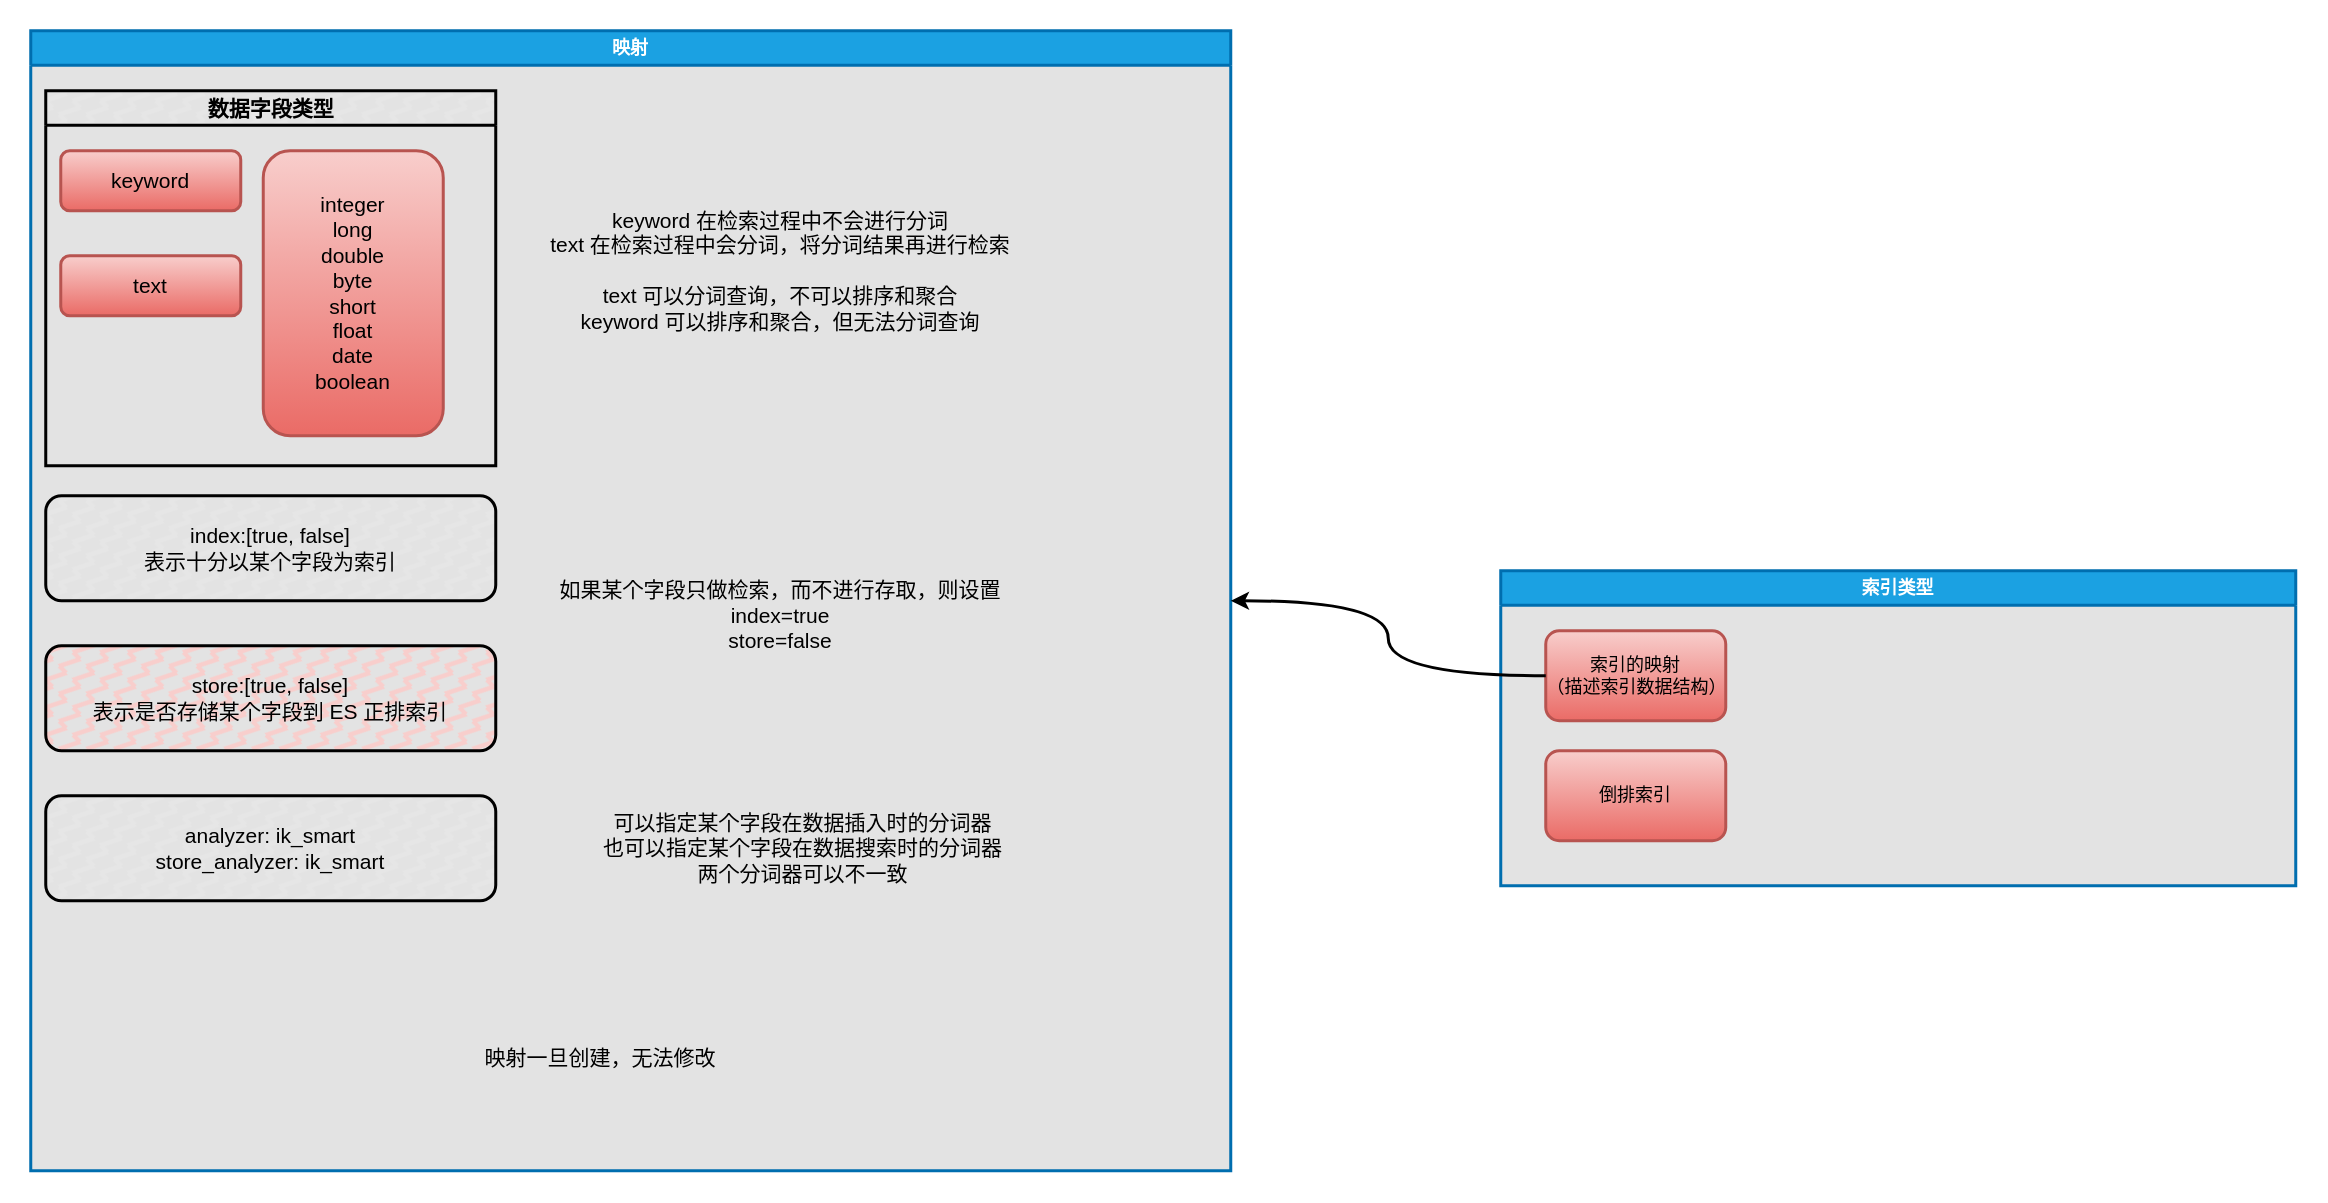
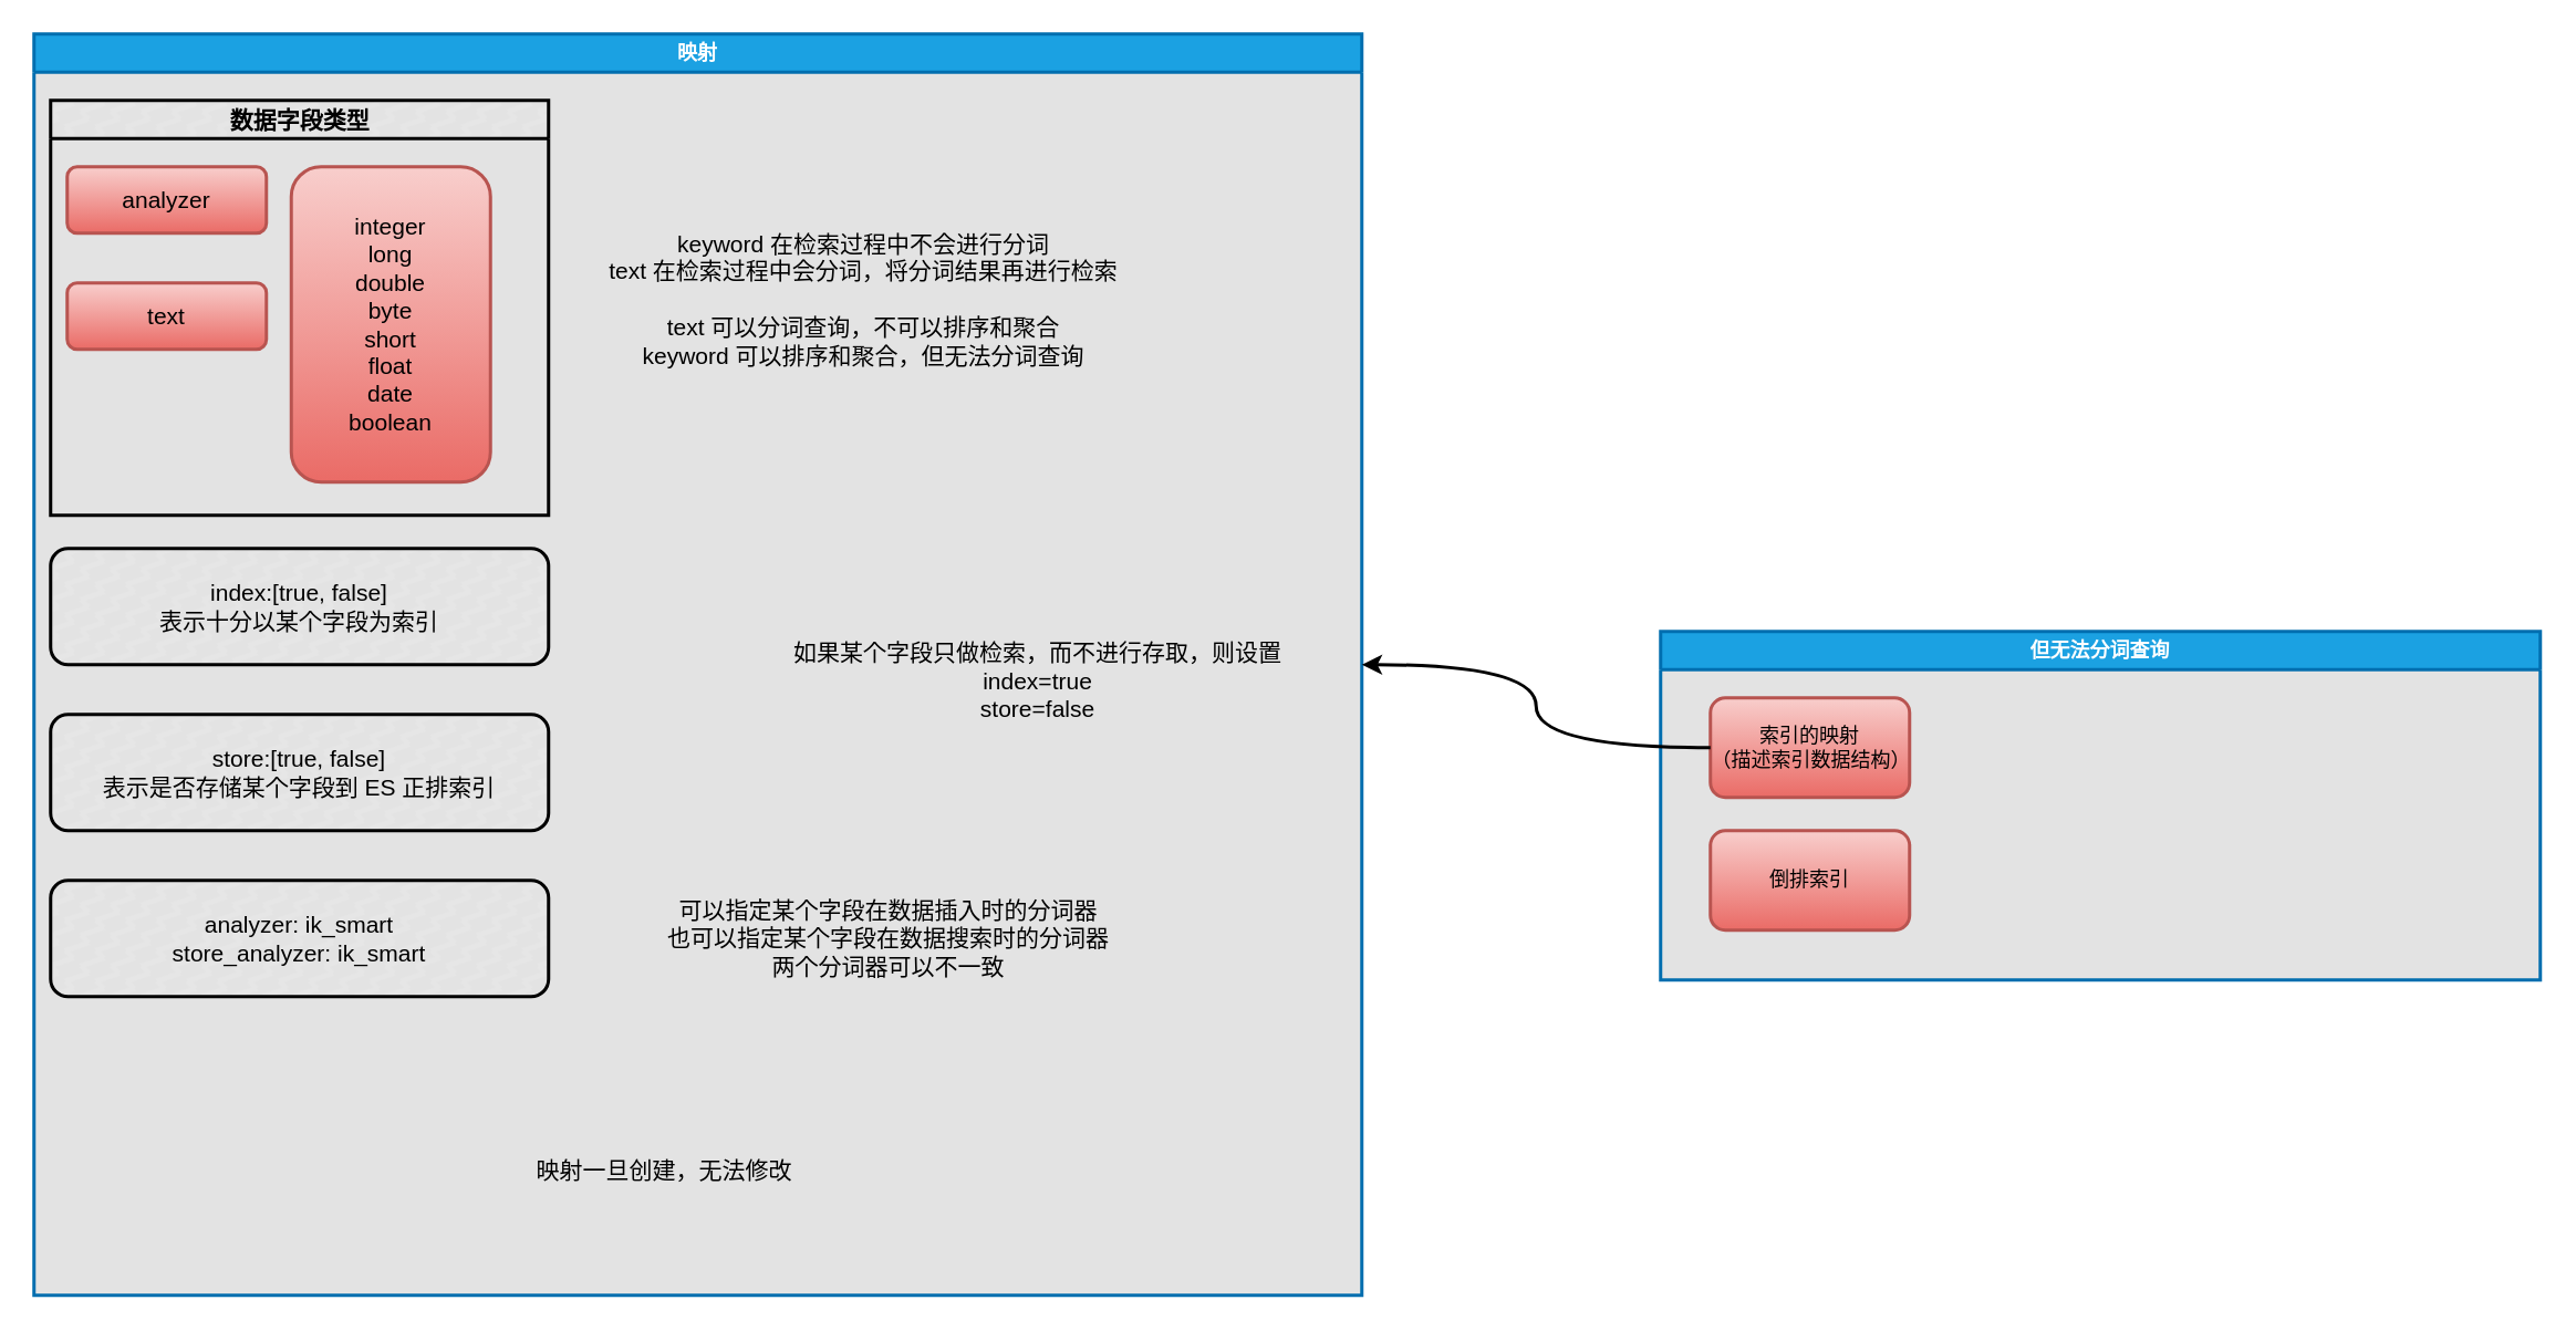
- <mxCell id="12" value="keyword" style="rounded=1;whiteSpace=wrap;html=1;strokeWidth=2;fillColor=#f8cecc;gradientColor=#ea6b66;strokeColor=#b85450;fontSize=14;" parent="10" vertex="1"><mxGeometry x="10" y="40" width="120" height="40" as="geometry" /></mxCell>
+ <mxCell id="12" value="analyzer" style="rounded=1;whiteSpace=wrap;html=1;strokeWidth=2;fillColor=#f8cecc;gradientColor=#ea6b66;strokeColor=#b85450;fontSize=14;" parent="10" vertex="1"><mxGeometry x="10" y="40" width="120" height="40" as="geometry" /></mxCell>
- <mxCell id="2" value="索引类型" style="swimlane;whiteSpace=wrap;html=1;strokeWidth=2;fillColor=#1ba1e2;fontColor=#ffffff;strokeColor=#006EAF;swimlaneFillColor=#E3E3E3;" parent="1" vertex="1"><mxGeometry x="1000" y="380" width="530" height="210" as="geometry" /></mxCell>
+ <mxCell id="2" value="但无法分词查询" style="swimlane;whiteSpace=wrap;html=1;strokeWidth=2;fillColor=#1ba1e2;fontColor=#ffffff;strokeColor=#006EAF;swimlaneFillColor=#E3E3E3;" parent="1" vertex="1"><mxGeometry x="1000" y="380" width="530" height="210" as="geometry" /></mxCell>
- <mxCell id="9" value="如果某个字段只做检索，而不进行存取，则设置&lt;br style=&quot;border-color: var(--border-color);&quot;&gt;index=true&lt;br style=&quot;border-color: var(--border-color);&quot;&gt;store=false" style="text;html=1;strokeColor=none;fillColor=none;align=center;verticalAlign=middle;whiteSpace=wrap;rounded=0;fontSize=14;fontFamily=Helvetica;" parent="5" vertex="1"><mxGeometry x="340" y="340" width="320" height="100" as="geometry" /></mxCell>
+ <mxCell id="9" value="如果某个字段只做检索，而不进行存取，则设置&lt;br style=&quot;border-color: var(--border-color);&quot;&gt;index=true&lt;br style=&quot;border-color: var(--border-color);&quot;&gt;store=false" style="text;html=1;strokeColor=none;fillColor=none;align=center;verticalAlign=middle;whiteSpace=wrap;rounded=0;fontSize=14;fontFamily=Helvetica;" parent="5" vertex="1"><mxGeometry x="445" y="340" width="320" height="100" as="geometry" /></mxCell>
- <mxCell id="7" value="store:[true, false]&lt;br&gt;表示是否存储某个字段到 ES 正排索引" style="rounded=1;sketch=0;hachureGap=4;jiggle=2;fillStyle=zigzag-line;curveFitting=1;strokeWidth=2;fontFamily=Helvetica;fontSize=14;fillColor=#f8cecc;labelBackgroundColor=none;labelBorderColor=none;whiteSpace=wrap;html=1;" parent="5" vertex="1"><mxGeometry x="10" y="410" width="300" height="70" as="geometry" /></mxCell>
+ <mxCell id="7" value="store:[true, false]&lt;br&gt;表示是否存储某个字段到 ES 正排索引" style="rounded=1;sketch=0;hachureGap=4;jiggle=2;fillStyle=zigzag-line;curveFitting=1;strokeWidth=2;fontFamily=Helvetica;fontSize=14;fillColor=#E6E6E6;labelBackgroundColor=none;labelBorderColor=none;whiteSpace=wrap;html=1;" parent="5" vertex="1"><mxGeometry x="10" y="410" width="300" height="70" as="geometry" /></mxCell>
